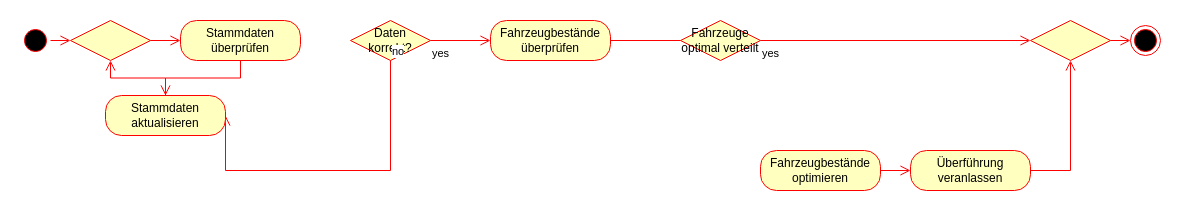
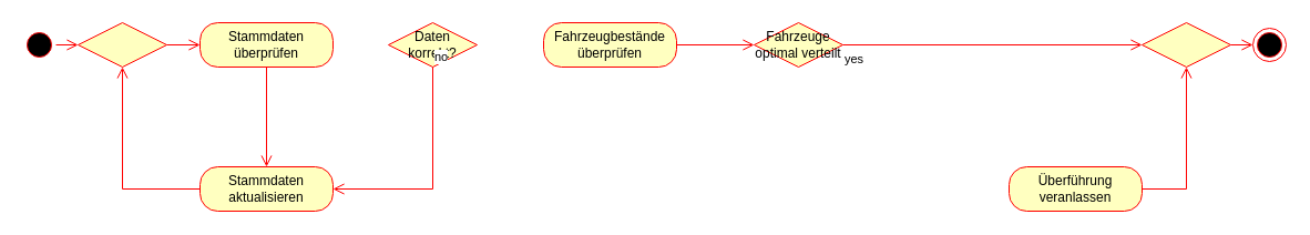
- <mxCell id="15" value="yes" style="edgeStyle=orthogonalEdgeStyle;html=1;align=left;verticalAlign=top;endArrow=open;endSize=8;strokeColor=#ff0000;rounded=0;exitX=1;exitY=0.5;exitDx=0;exitDy=0;entryX=0;entryY=0.5;entryDx=0;entryDy=0;" edge="1" source="13" parent="1" target="20"><mxGeometry x="-1" relative="1" as="geometry"><mxPoint x="460" y="40" as="targetPoint" /></mxGeometry></mxCell>
- <mxCell id="21" value="" style="edgeStyle=orthogonalEdgeStyle;html=1;verticalAlign=bottom;endArrow=none;endSize=8;strokeColor=#ff0000;rounded=0;entryX=0;entryY=0.5;entryDx=0;entryDy=0;" edge="1" source="20" parent="1" target="11"><mxGeometry relative="1" as="geometry"><mxPoint x="560" y="220" as="targetPoint" /></mxGeometry></mxCell>
+ <mxCell id="21" value="" style="edgeStyle=orthogonalEdgeStyle;html=1;verticalAlign=bottom;endArrow=open;endSize=8;strokeColor=#ff0000;rounded=0;entryX=0;entryY=0.5;entryDx=0;entryDy=0;" edge="1" source="20" parent="1" target="11"><mxGeometry relative="1" as="geometry"><mxPoint x="560" y="220" as="targetPoint" /></mxGeometry></mxCell>
- <mxCell id="18" value="Stammdaten aktualisieren" style="rounded=1;whiteSpace=wrap;html=1;arcSize=40;fontColor=#000000;fillColor=#ffffc0;strokeColor=#ff0000;" vertex="1" parent="1"><mxGeometry x="105" y="95" width="120" height="40" as="geometry" /></mxCell>
+ <mxCell id="18" value="Stammdaten aktualisieren" style="rounded=1;whiteSpace=wrap;html=1;arcSize=40;fontColor=#000000;fillColor=#ffffc0;strokeColor=#ff0000;" vertex="1" parent="1"><mxGeometry x="180" y="150" width="120" height="40" as="geometry" /></mxCell>
- <mxCell id="22" value="Fahrzeugbestände optimieren" style="rounded=1;whiteSpace=wrap;html=1;arcSize=40;fontColor=#000000;fillColor=#ffffc0;strokeColor=#ff0000;" vertex="1" parent="1"><mxGeometry x="760" y="150" width="120" height="40" as="geometry" /></mxCell>
- <mxCell id="23" value="" style="edgeStyle=orthogonalEdgeStyle;html=1;verticalAlign=bottom;endArrow=open;endSize=8;strokeColor=#ff0000;rounded=0;exitX=1;exitY=0.5;exitDx=0;exitDy=0;entryX=0;entryY=0.5;entryDx=0;entryDy=0;" edge="1" source="22" parent="1" target="9"><mxGeometry relative="1" as="geometry"><mxPoint x="780" y="450" as="targetPoint" /></mxGeometry></mxCell>
